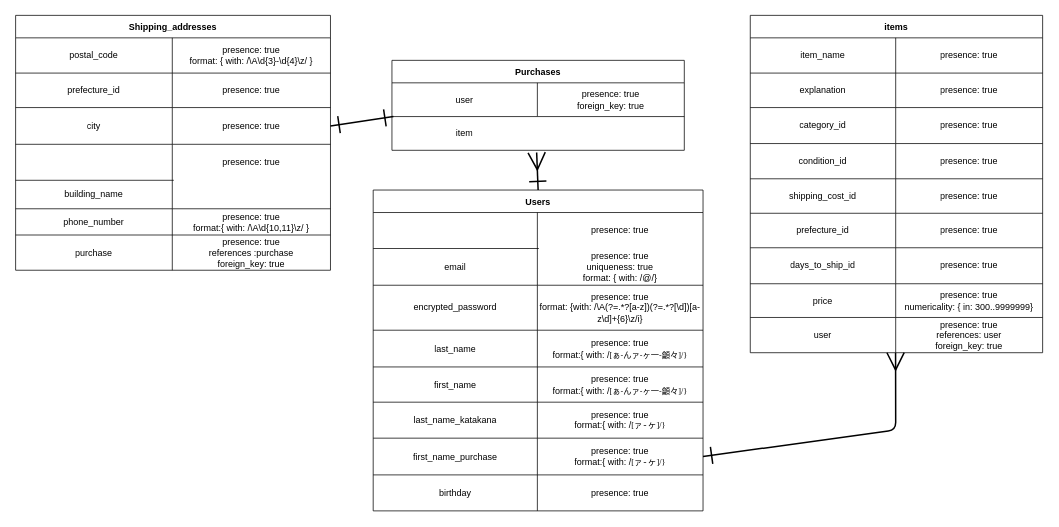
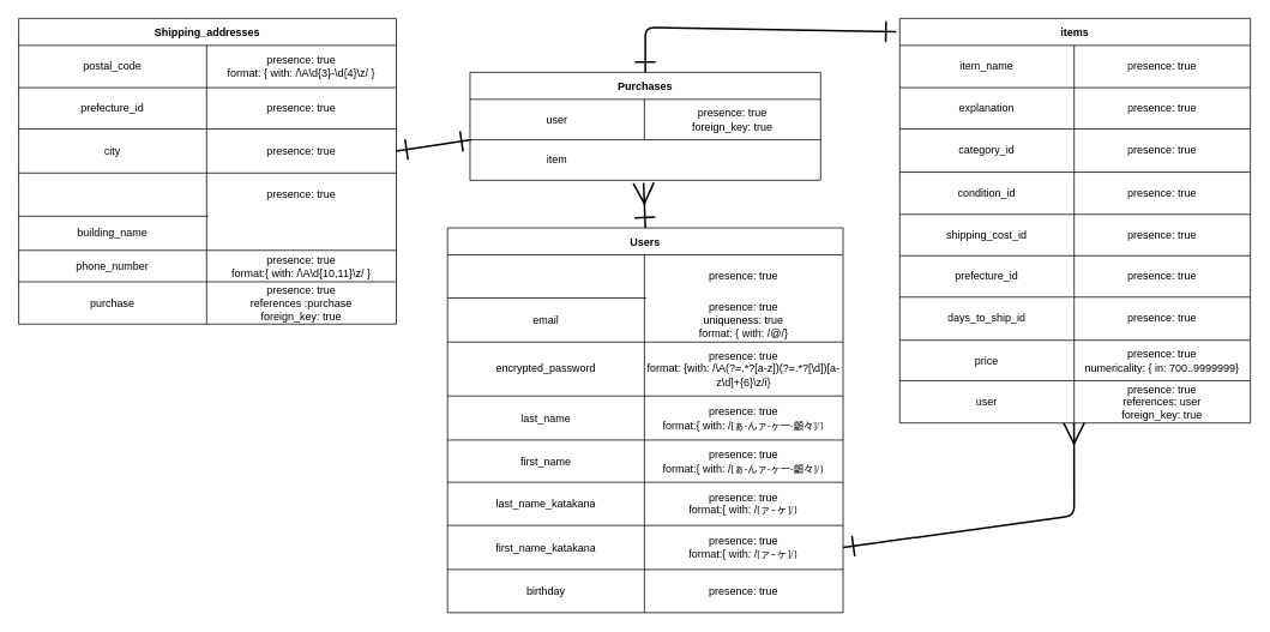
+ <mxCell id="84" style="html=1;fontSize=11;fontColor=#000000;endArrow=ERone;endFill=0;strokeWidth=2;endSize=20;startArrow=ERone;startFill=0;targetPerimeterSpacing=0;sourcePerimeterSpacing=0;startSize=20;exitX=0.5;exitY=0;exitDx=0;exitDy=0;entryX=-0.01;entryY=0.033;entryDx=0;entryDy=0;entryPerimeter=0;" parent="1" source="55" target="27" edge="1"><mxGeometry relative="1" as="geometry"><mxPoint x="740" y="220" as="sourcePoint" /><mxPoint x="1000" y="50" as="targetPoint" /><Array as="points"><mxPoint x="717" y="30" /></Array></mxGeometry></mxCell>
- <mxCell id="51" value="&lt;span&gt;presence: true&lt;br&gt;numericality: { in: 300..9999999}&lt;br&gt;&lt;/span&gt;" style="shape=partialRectangle;html=1;whiteSpace=wrap;connectable=0;fillColor=none;top=0;left=0;bottom=0;right=0;overflow=hidden;pointerEvents=1;" parent="49" vertex="1"><mxGeometry x="194" width="196" height="45" as="geometry"><mxRectangle width="196" height="45" as="alternateBounds" /></mxGeometry></mxCell>
+ <mxCell id="51" value="&lt;span&gt;presence: true&lt;br&gt;numericality: { in: 700..9999999}&lt;br&gt;&lt;/span&gt;" style="shape=partialRectangle;html=1;whiteSpace=wrap;connectable=0;fillColor=none;top=0;left=0;bottom=0;right=0;overflow=hidden;pointerEvents=1;" parent="49" vertex="1"><mxGeometry x="194" width="196" height="45" as="geometry"><mxRectangle width="196" height="45" as="alternateBounds" /></mxGeometry></mxCell>
- <mxCell id="22" value="&lt;span style=&quot;text-align: left&quot;&gt;first_name_purchase&lt;/span&gt;" style="shape=partialRectangle;html=1;whiteSpace=wrap;connectable=0;fillColor=none;top=0;left=0;bottom=0;right=0;overflow=hidden;pointerEvents=1;" parent="21" vertex="1"><mxGeometry width="219" height="49" as="geometry"><mxRectangle width="219" height="49" as="alternateBounds" /></mxGeometry></mxCell>
+ <mxCell id="22" value="&lt;span style=&quot;text-align: left&quot;&gt;first_name_katakana&lt;/span&gt;" style="shape=partialRectangle;html=1;whiteSpace=wrap;connectable=0;fillColor=none;top=0;left=0;bottom=0;right=0;overflow=hidden;pointerEvents=1;" parent="21" vertex="1"><mxGeometry width="219" height="49" as="geometry"><mxRectangle width="219" height="49" as="alternateBounds" /></mxGeometry></mxCell>
